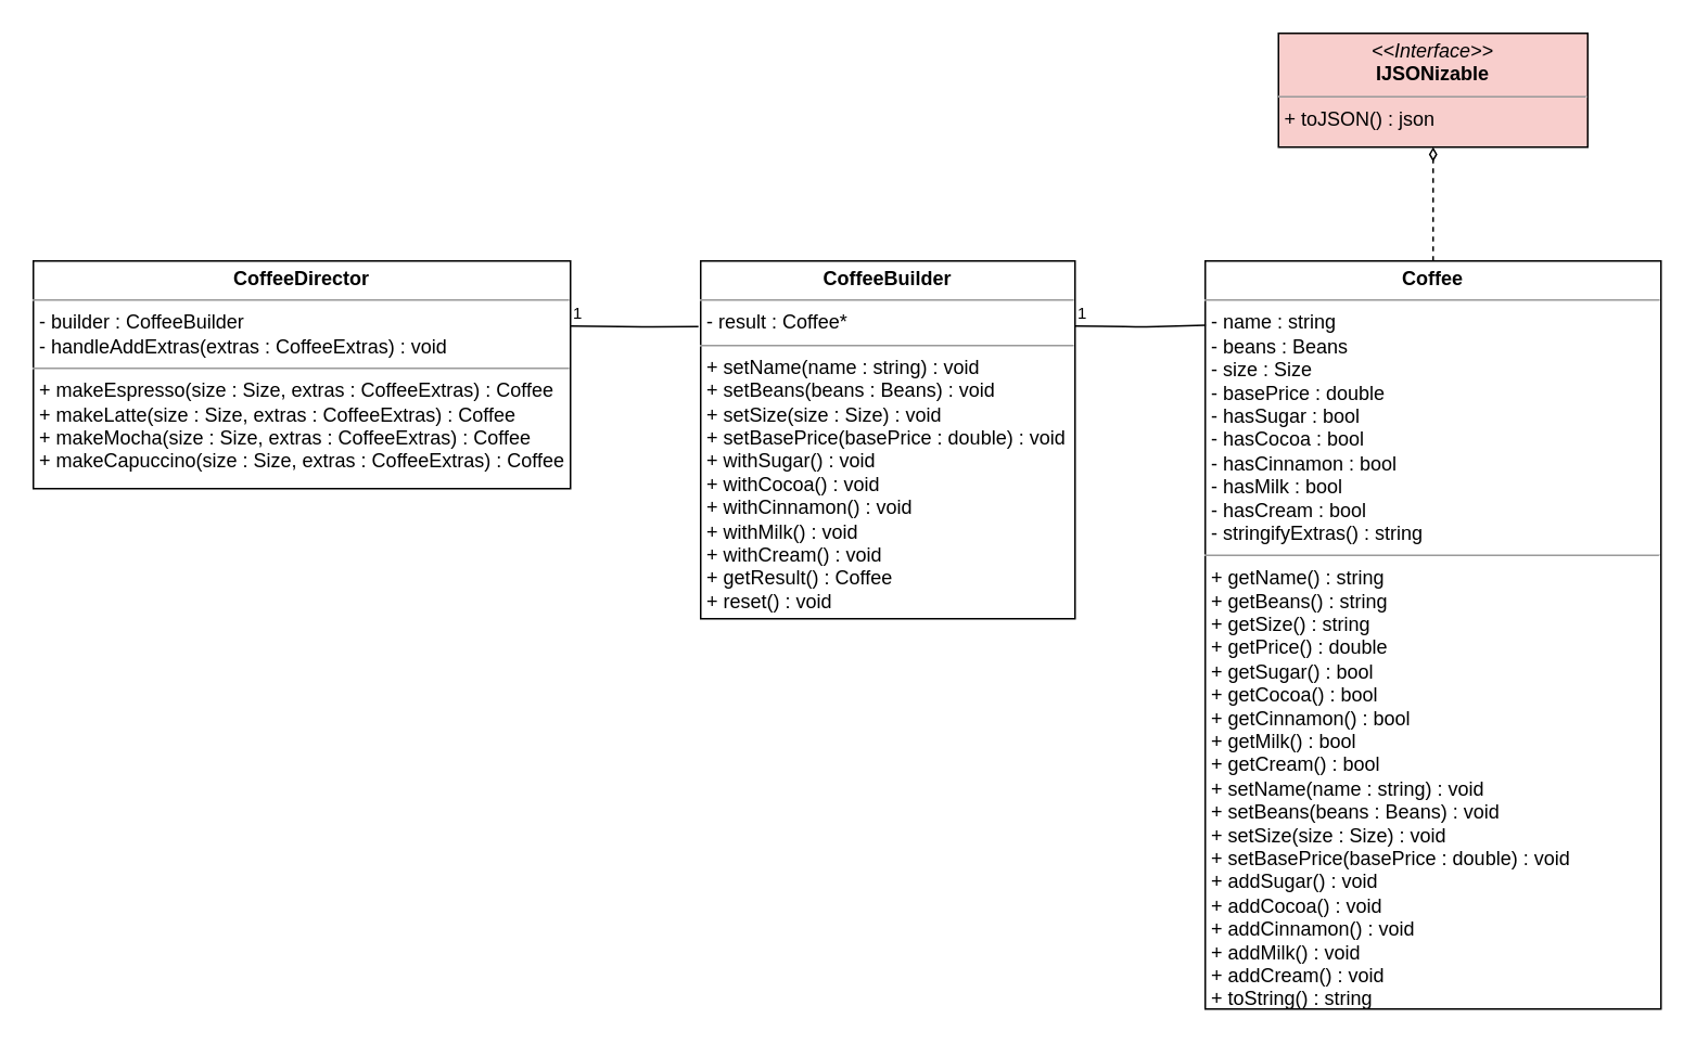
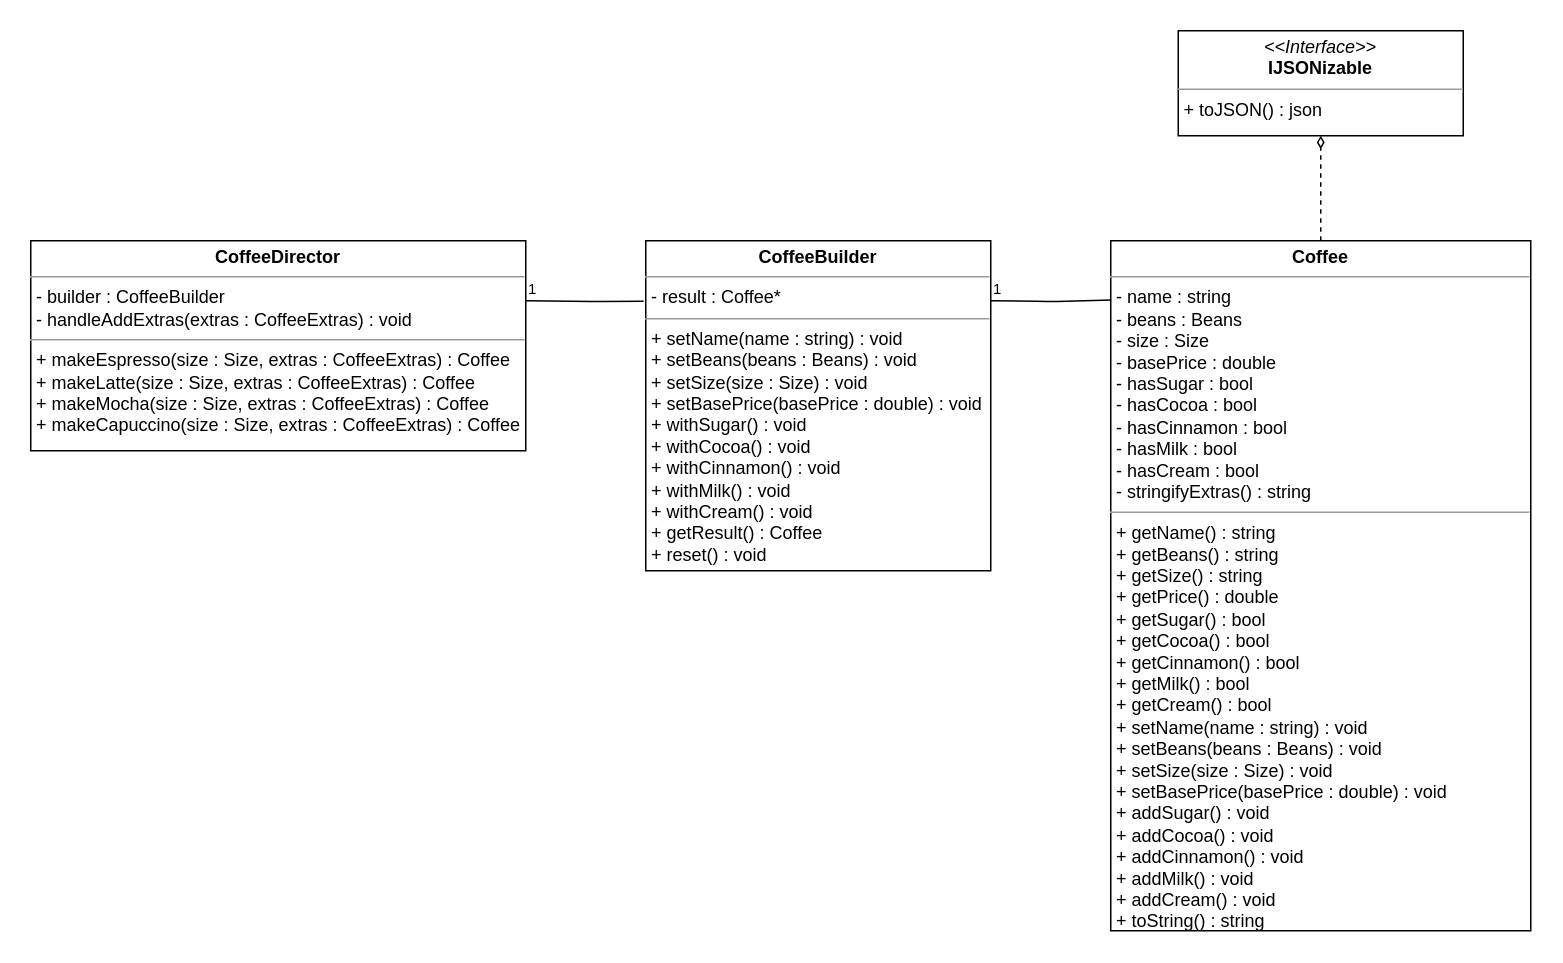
- <mxCell id="6" value="&lt;p style=&quot;margin: 0px ; margin-top: 4px ; text-align: center&quot;&gt;&lt;i&gt;&amp;lt;&amp;lt;Interface&amp;gt;&amp;gt;&lt;/i&gt;&lt;br&gt;&lt;b&gt;IJSONizable&lt;/b&gt;&lt;/p&gt;&lt;hr size=&quot;1&quot;&gt;&lt;p style=&quot;margin: 0px ; margin-left: 4px&quot;&gt;+ toJSON() : json&lt;br&gt;&lt;/p&gt;" style="verticalAlign=top;align=left;overflow=fill;fontSize=12;fontFamily=Helvetica;html=1;fillColor=#f8cecc;" vertex="1" parent="1"><mxGeometry x="785" y="20" width="190" height="70" as="geometry" /></mxCell>
+ <mxCell id="6" value="&lt;p style=&quot;margin: 0px ; margin-top: 4px ; text-align: center&quot;&gt;&lt;i&gt;&amp;lt;&amp;lt;Interface&amp;gt;&amp;gt;&lt;/i&gt;&lt;br&gt;&lt;b&gt;IJSONizable&lt;/b&gt;&lt;/p&gt;&lt;hr size=&quot;1&quot;&gt;&lt;p style=&quot;margin: 0px ; margin-left: 4px&quot;&gt;+ toJSON() : json&lt;br&gt;&lt;/p&gt;" style="verticalAlign=top;align=left;overflow=fill;fontSize=12;fontFamily=Helvetica;html=1;" vertex="1" parent="1"><mxGeometry x="785" y="20" width="190" height="70" as="geometry" /></mxCell>
